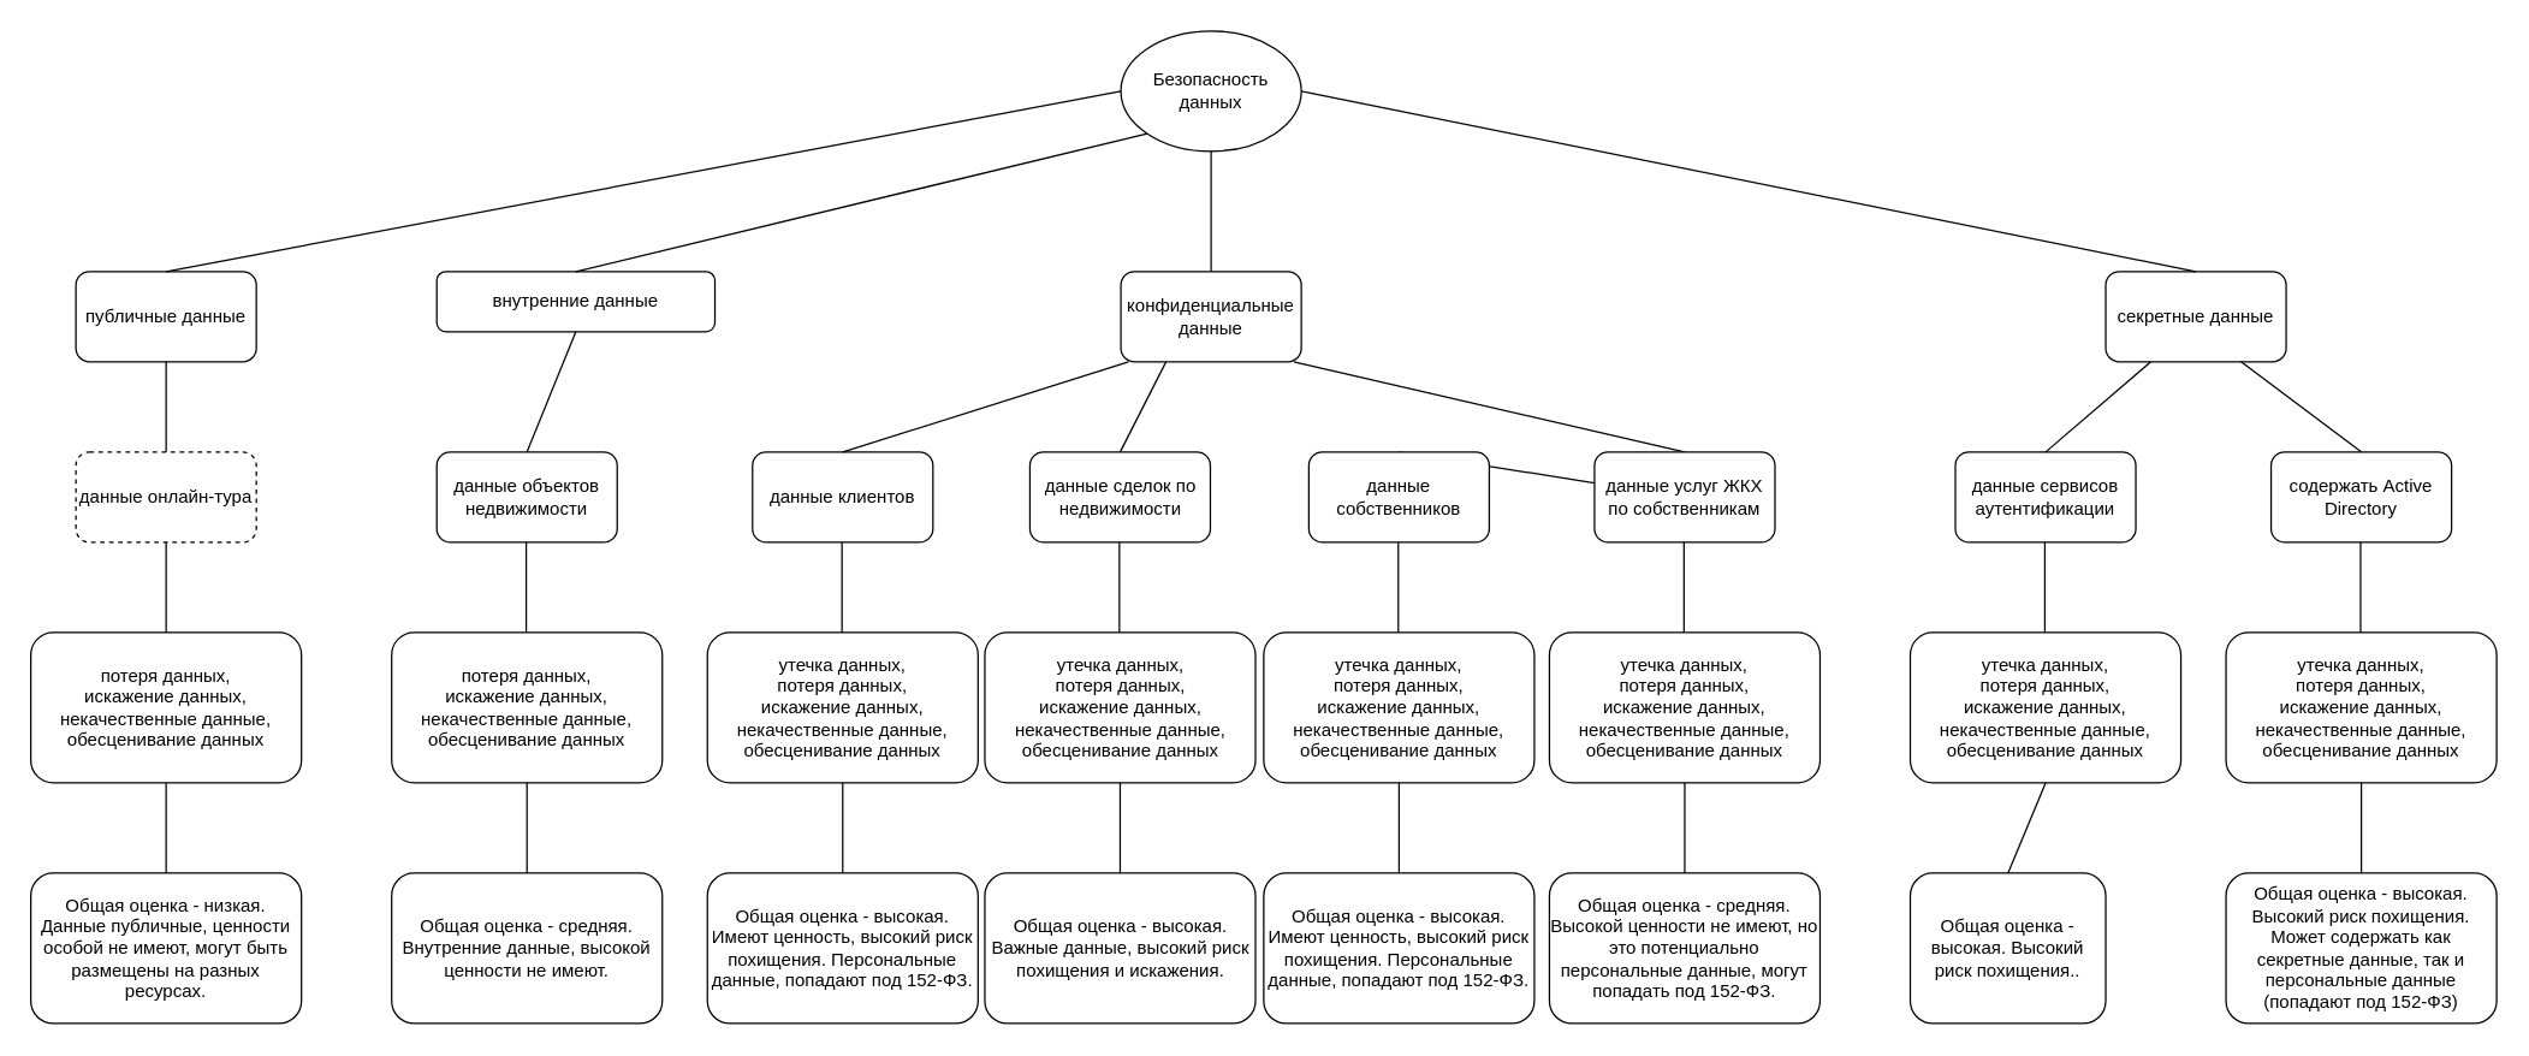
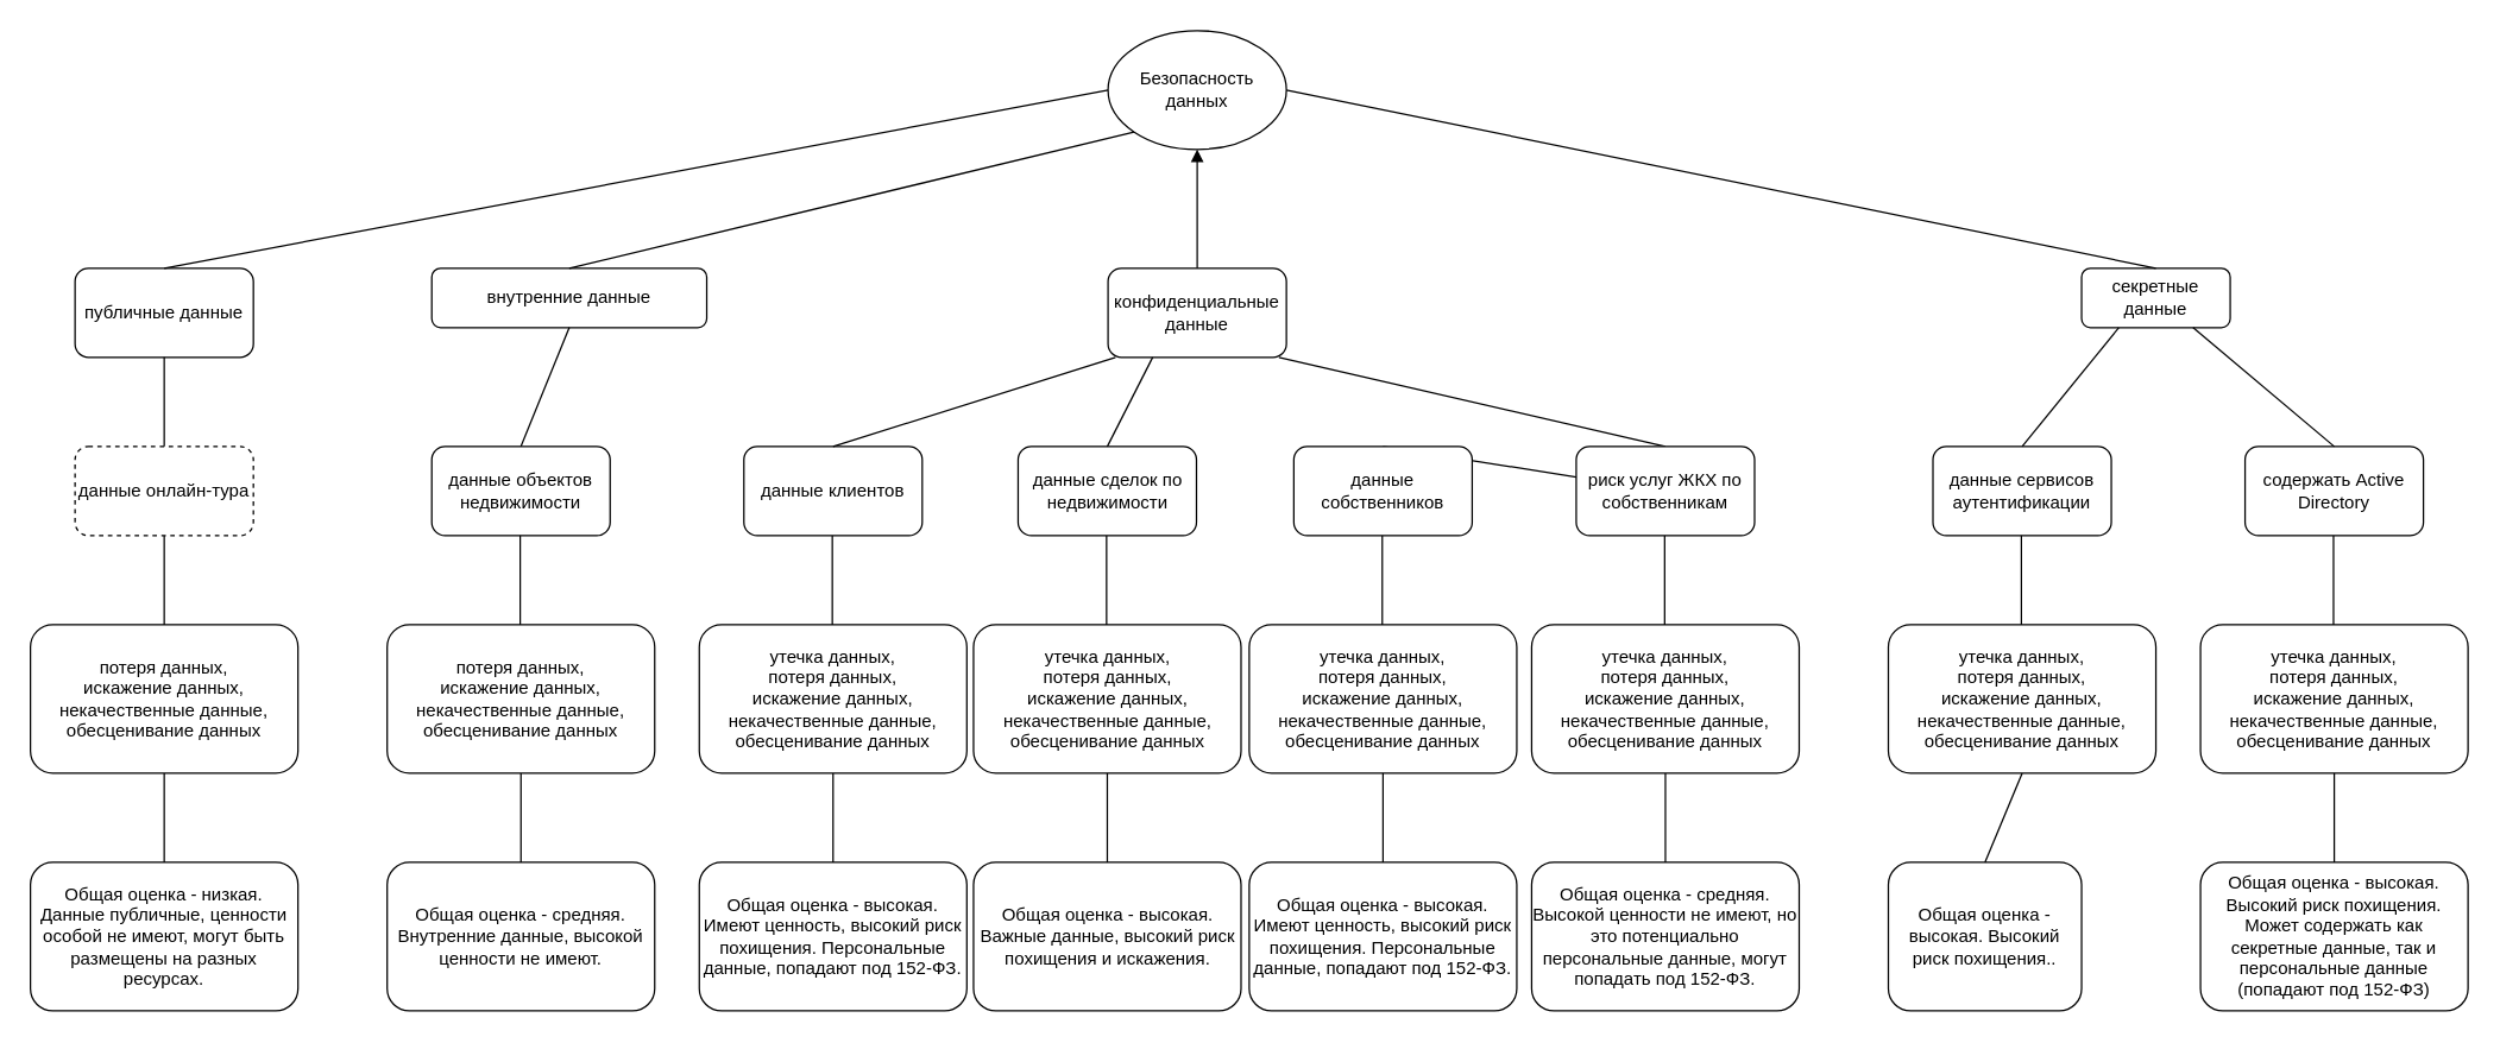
- <mxCell id="15" value="" style="endArrow=none;html=1;rounded=0;entryX=0.5;entryY=1;entryDx=0;entryDy=0;exitX=0.5;exitY=0;exitDx=0;exitDy=0;" edge="1" parent="1" source="5" target="2"><mxGeometry width="50" height="50" relative="1" as="geometry"><mxPoint x="960" y="180" as="sourcePoint" /><mxPoint x="1010" y="130" as="targetPoint" /></mxGeometry></mxCell>
+ <mxCell id="15" value="" style="endArrow=block;html=1;rounded=0;entryX=0.5;entryY=1;entryDx=0;entryDy=0;exitX=0.5;exitY=0;exitDx=0;exitDy=0;" edge="1" parent="1" source="5" target="2"><mxGeometry width="50" height="50" relative="1" as="geometry"><mxPoint x="960" y="180" as="sourcePoint" /><mxPoint x="1010" y="130" as="targetPoint" /></mxGeometry></mxCell>
- <mxCell id="6" value="секретные данные" style="rounded=1;whiteSpace=wrap;html=1;container=0;" vertex="1" parent="1"><mxGeometry x="1400" y="180" width="120" height="60" as="geometry" /></mxCell>
+ <mxCell id="6" value="секретные данные" style="rounded=1;whiteSpace=wrap;html=1;container=0;" vertex="1" parent="1"><mxGeometry x="1400" y="180" width="100" height="40" as="geometry" /></mxCell>
- <mxCell id="38" value="данные услуг ЖКХ по собственникам" style="rounded=1;whiteSpace=wrap;html=1;container=0;" vertex="1" parent="1"><mxGeometry x="1060" y="300" width="120" height="60" as="geometry" /></mxCell>
+ <mxCell id="38" value="риск услуг ЖКХ по собственникам" style="rounded=1;whiteSpace=wrap;html=1;container=0;" vertex="1" parent="1"><mxGeometry x="1060" y="300" width="120" height="60" as="geometry" /></mxCell>
